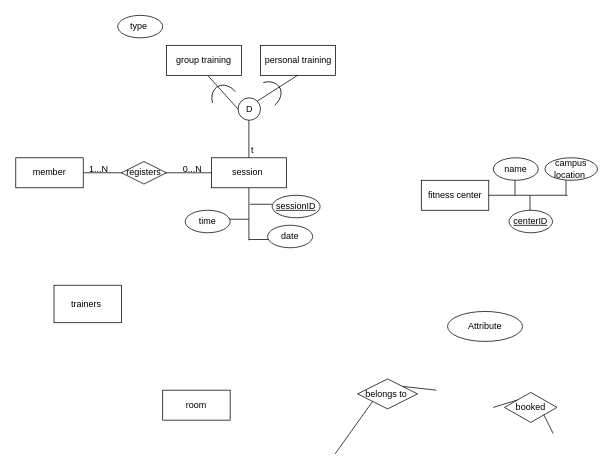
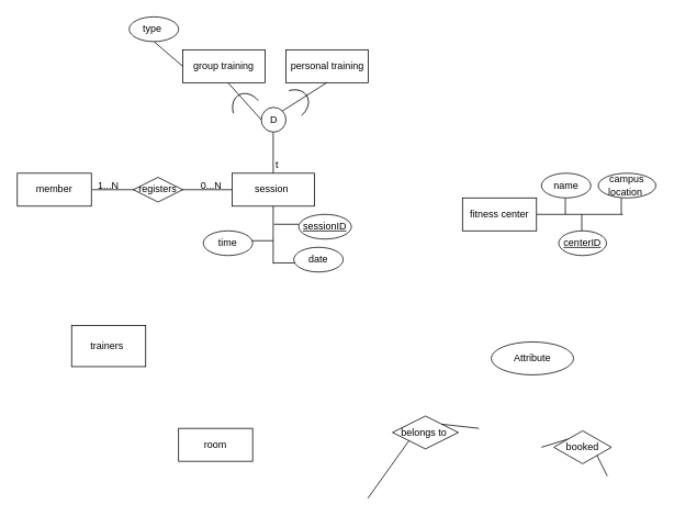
+ <mxCell id="41" value="" style="endArrow=none;html=1;rounded=0;exitX=0.5;exitY=1;exitDx=0;exitDy=0;entryX=0;entryY=0.5;entryDx=0;entryDy=0;" edge="1" parent="1" source="42" target="28"><mxGeometry width="50" height="50" relative="1" as="geometry"><mxPoint x="186" y="50" as="sourcePoint" /><mxPoint x="176" y="80" as="targetPoint" /></mxGeometry></mxCell>
- <mxCell id="5" value="trainers&amp;nbsp;&lt;br&gt;" style="whiteSpace=wrap;html=1;" vertex="1" parent="1"><mxGeometry x="71" y="380" width="90" height="50" as="geometry" /></mxCell>
+ <mxCell id="5" value="trainers&amp;nbsp;&lt;br&gt;" style="whiteSpace=wrap;html=1;" vertex="1" parent="1"><mxGeometry x="86" y="395" width="90" height="50" as="geometry" /></mxCell>
